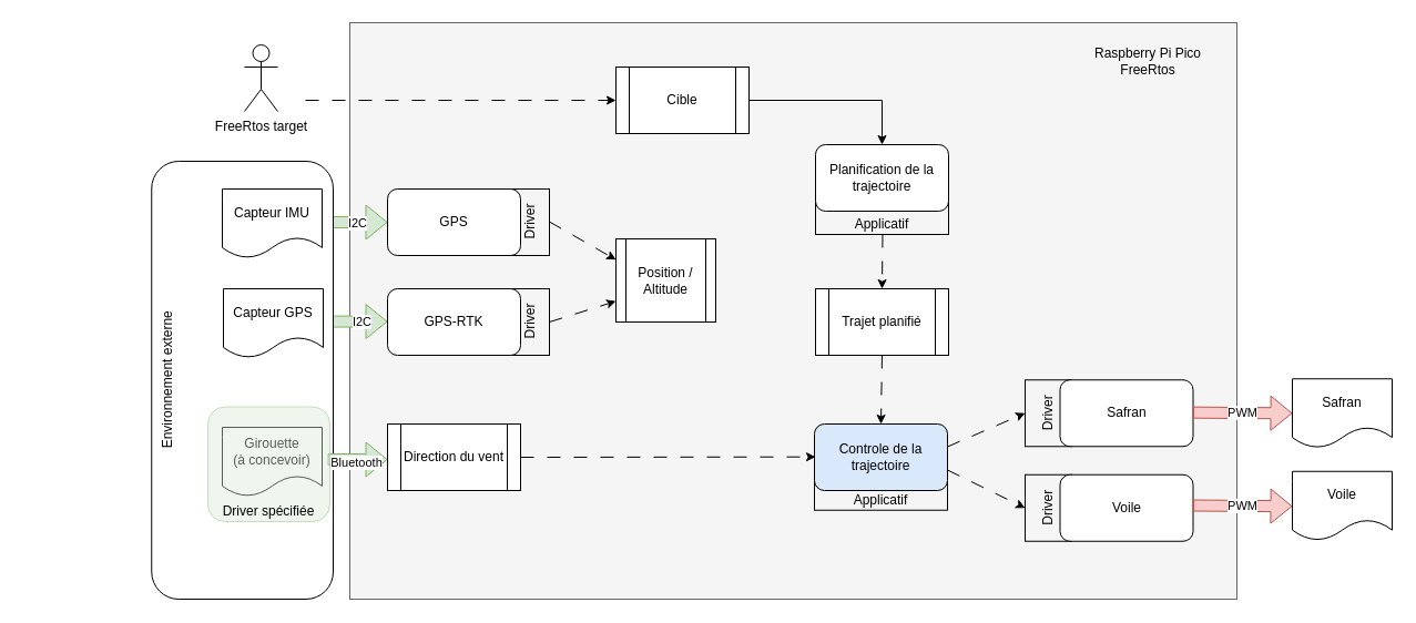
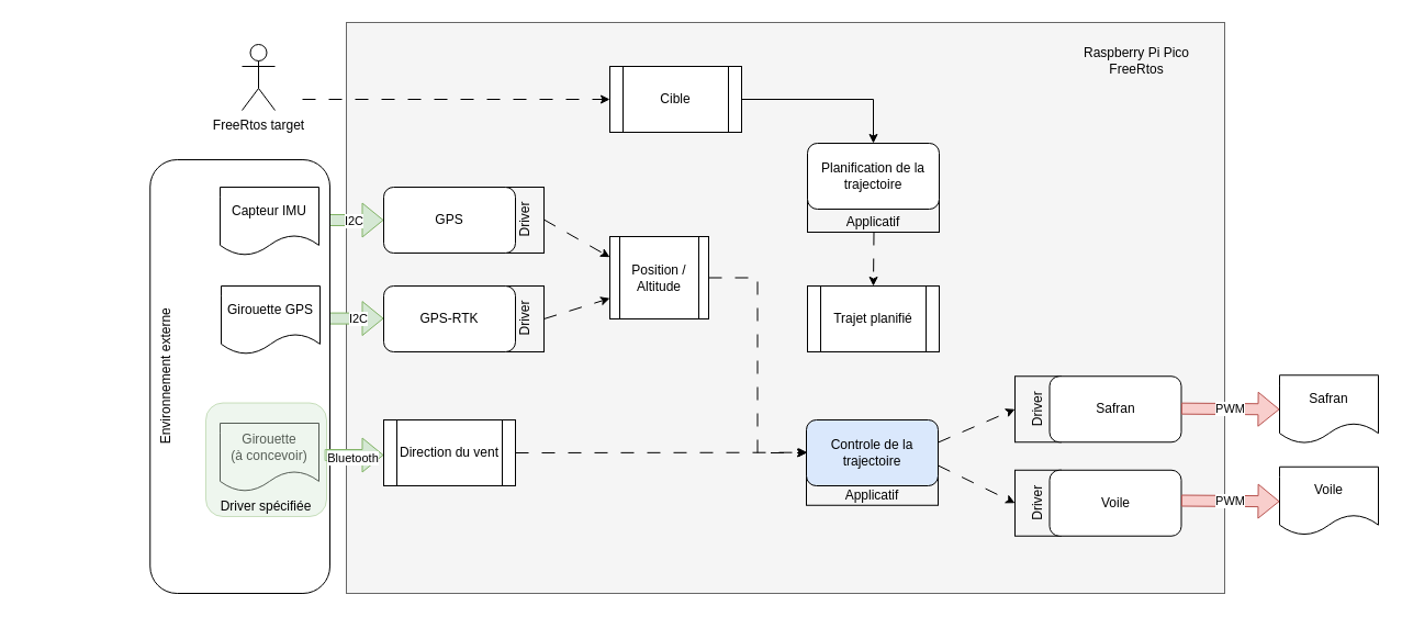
+ <mxCell id="6" style="edgeStyle=orthogonalEdgeStyle;rounded=0;orthogonalLoop=1;jettySize=auto;html=1;entryX=0;entryY=0.5;entryDx=0;entryDy=0;dashed=1;dashPattern=12 12;" parent="1" source="7" target="44" edge="1"><mxGeometry relative="1" as="geometry" /></mxCell>
- <mxCell id="24" value="Capteur GPS" style="shape=document;whiteSpace=wrap;html=1;boundedLbl=1;strokeColor=default;fillColor=none;" parent="1" vertex="1"><mxGeometry x="201" y="260" width="90" height="62.25" as="geometry" /></mxCell>
+ <mxCell id="24" value="Girouette GPS" style="shape=document;whiteSpace=wrap;html=1;boundedLbl=1;strokeColor=default;fillColor=none;" parent="1" vertex="1"><mxGeometry x="201" y="260" width="90" height="62.25" as="geometry" /></mxCell>
- <mxCell id="46" value="" style="endArrow=classic;html=1;rounded=0;dashed=1;dashPattern=12 12;entryX=0.5;entryY=0;entryDx=0;entryDy=0;exitX=0.5;exitY=1;exitDx=0;exitDy=0;" parent="1" source="9" target="44" edge="1"><mxGeometry width="50" height="50" relative="1" as="geometry"><mxPoint x="785" y="342.5" as="sourcePoint" /><mxPoint x="845" y="342.25" as="targetPoint" /></mxGeometry></mxCell>
